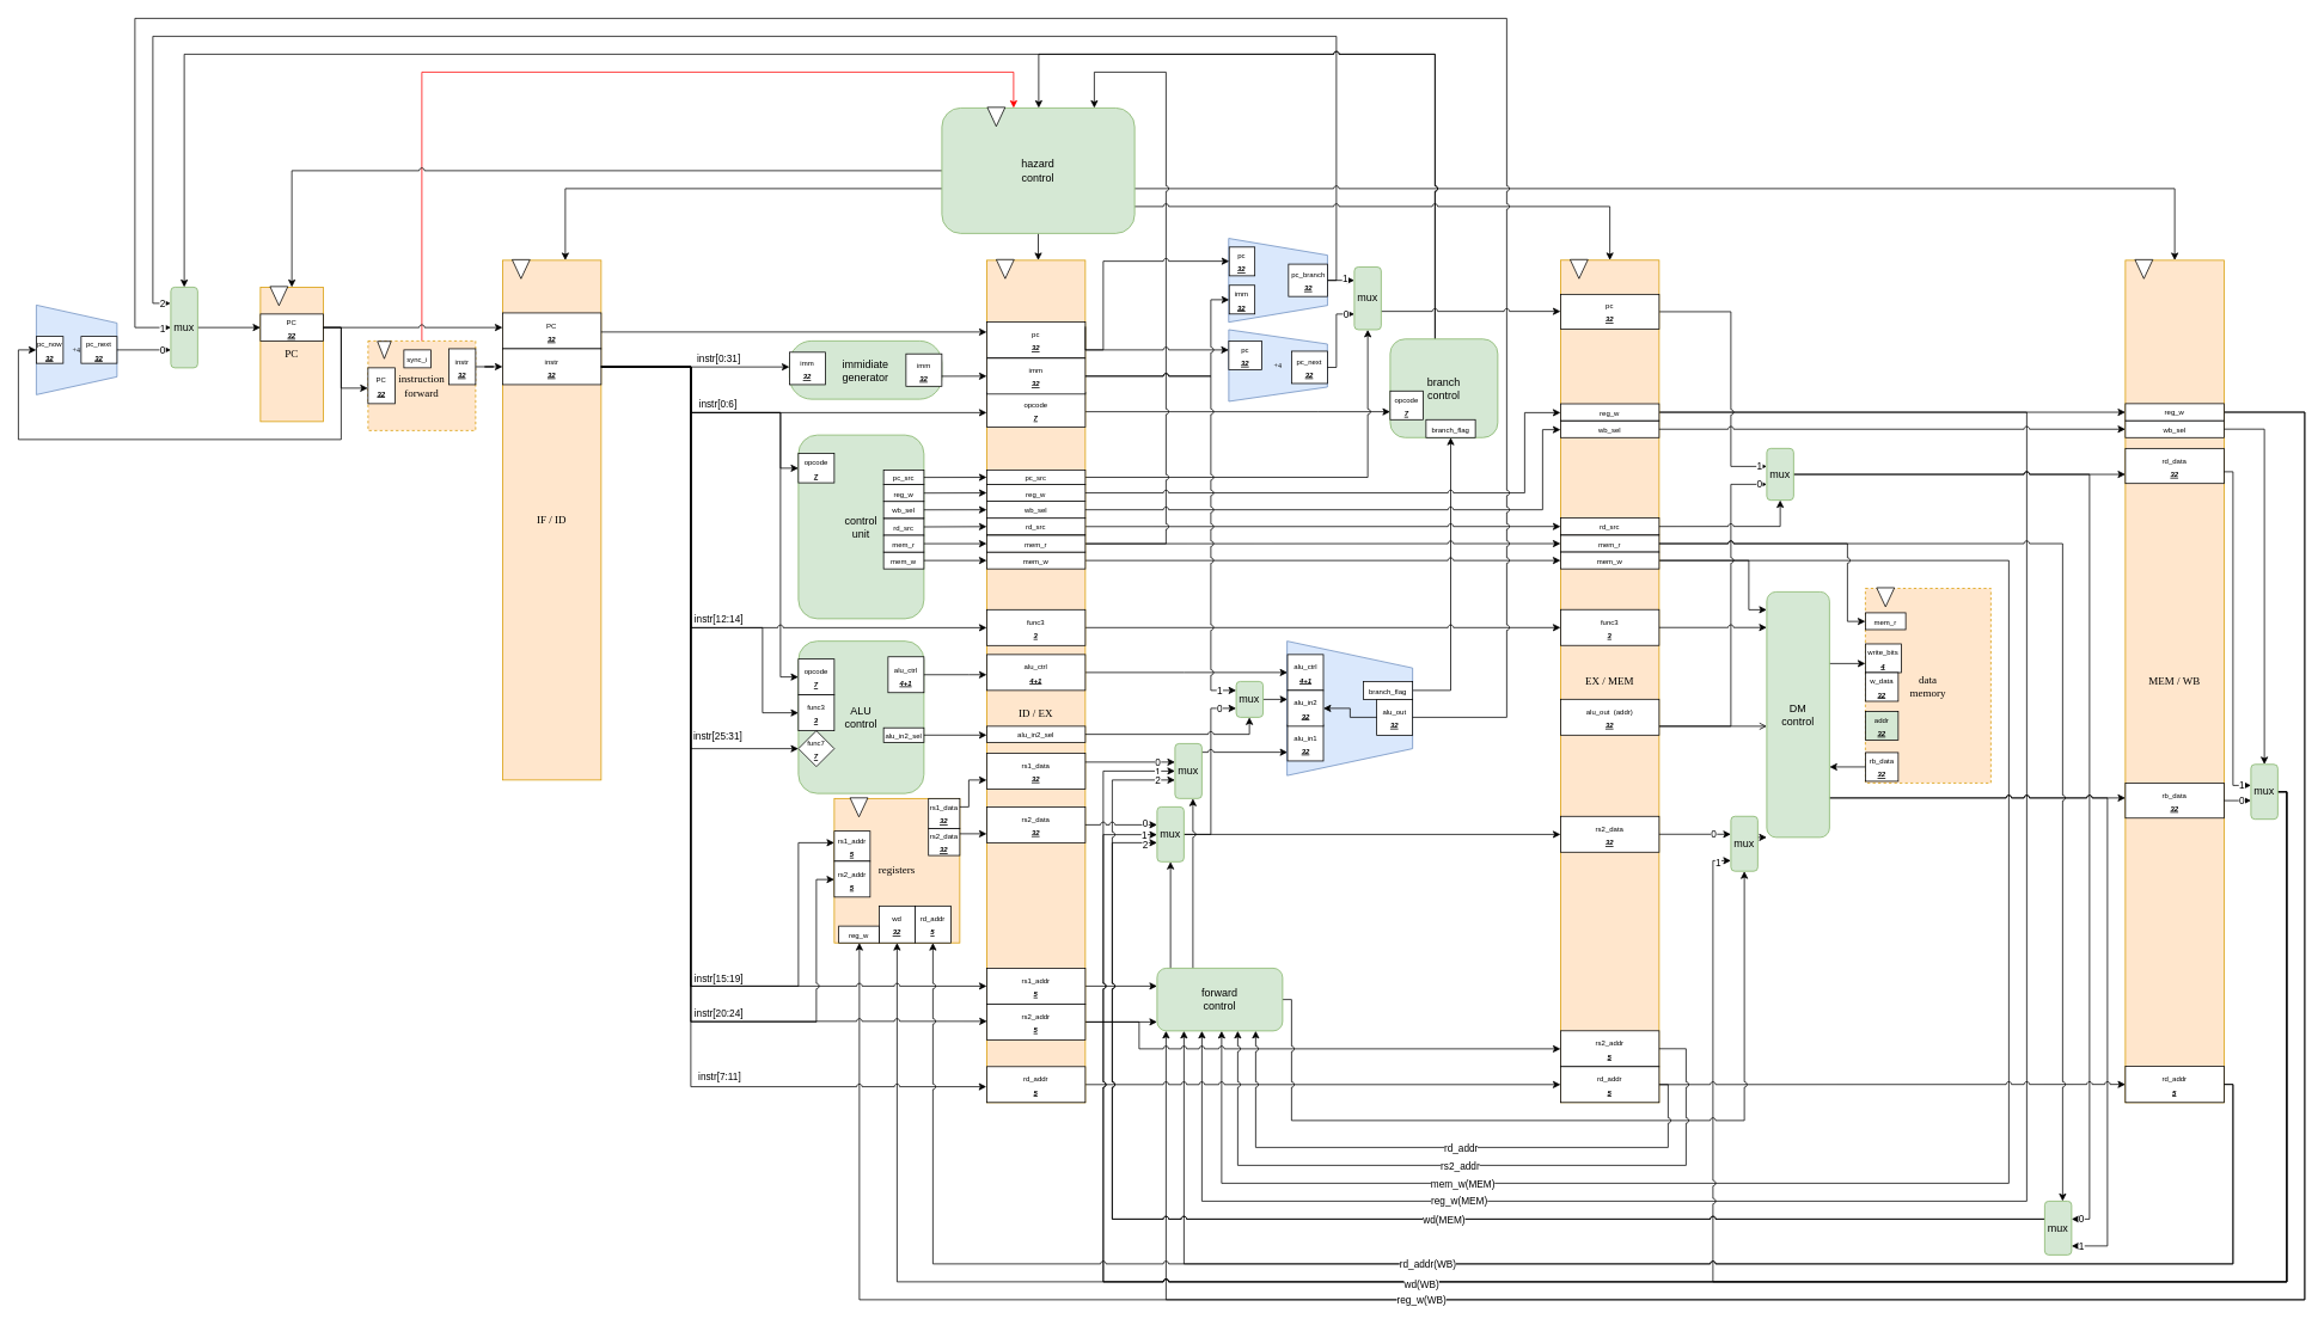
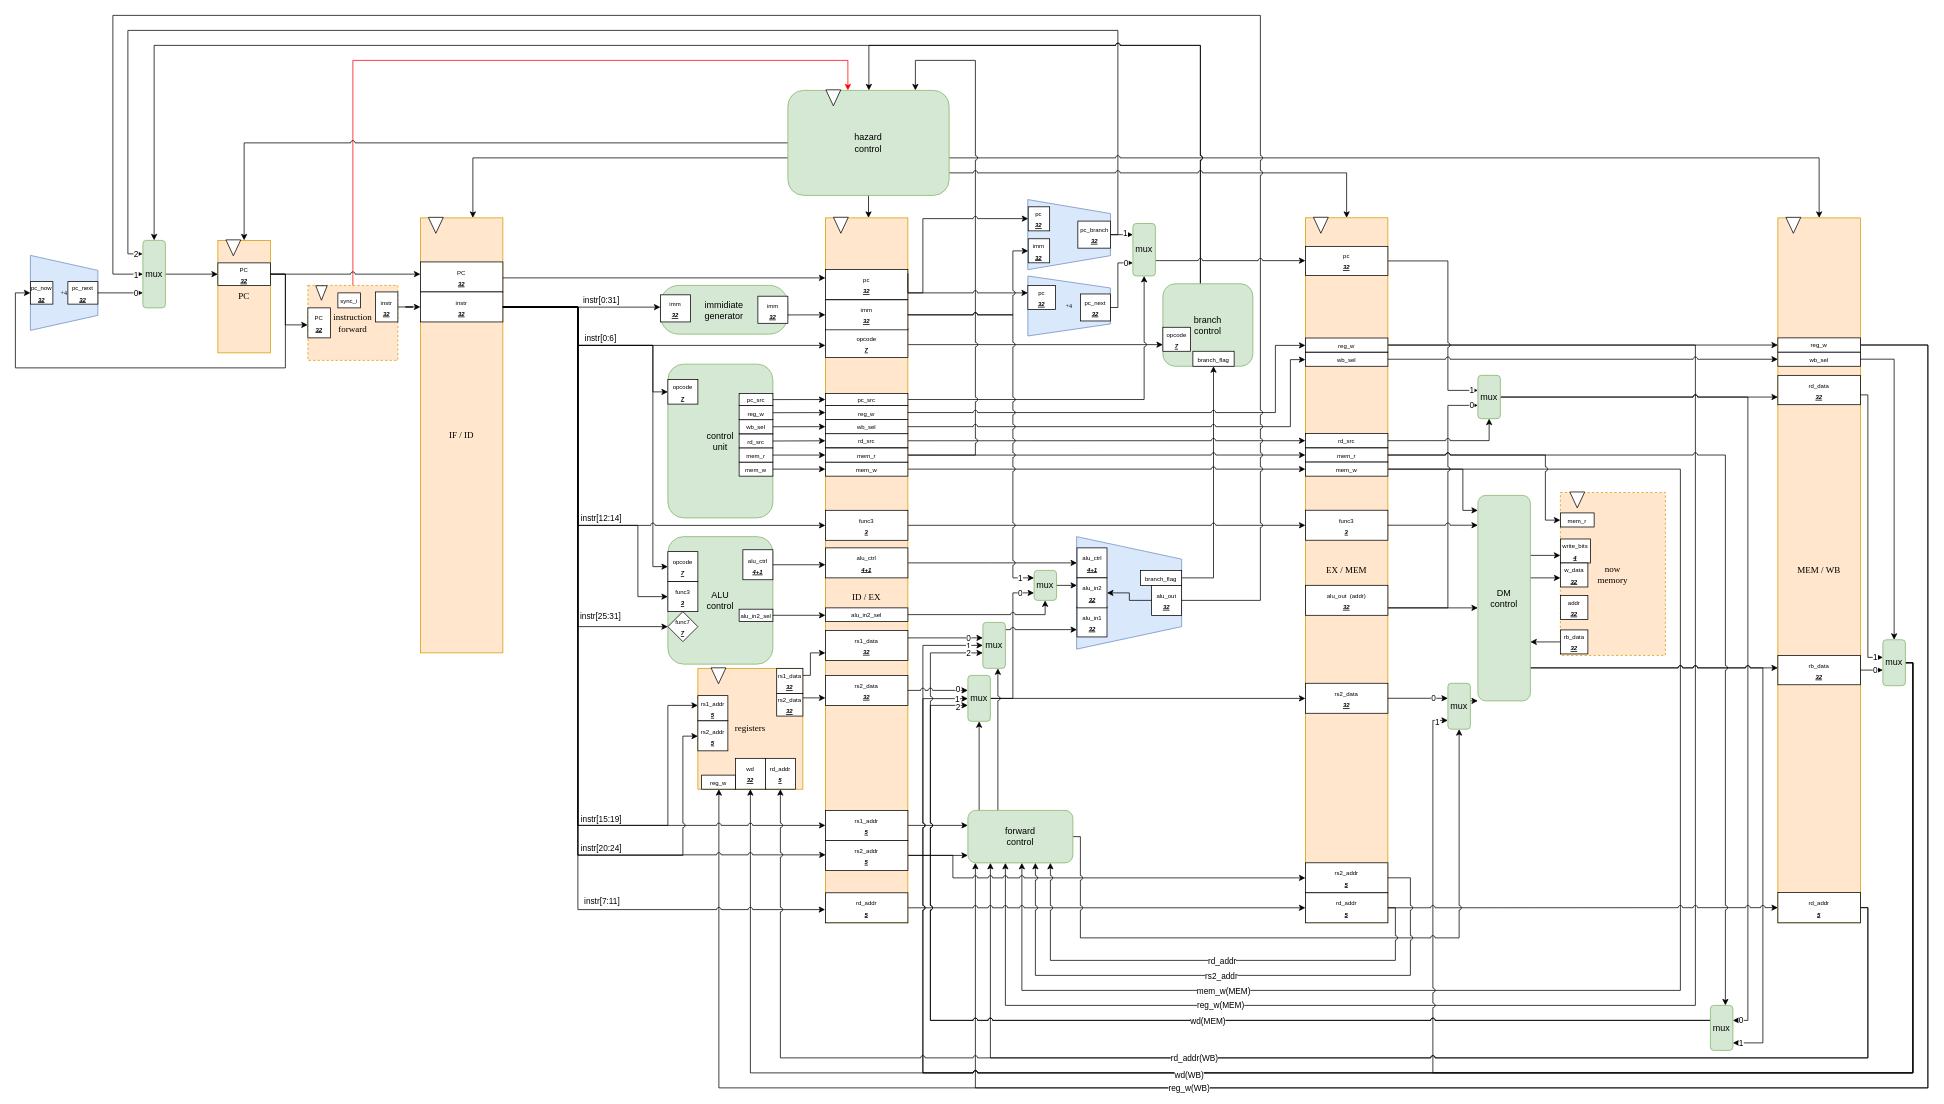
- <mxCell id="233" value="&lt;font style=&quot;font-size: 12px&quot;&gt;data&lt;br&gt;memory&lt;br&gt;&lt;/font&gt;" style="rounded=0;whiteSpace=wrap;html=1;shadow=0;labelBackgroundColor=none;strokeWidth=1;fontFamily=Verdana;fontSize=8;align=center;fillColor=#ffe6cc;strokeColor=#d79b00;container=1;dashed=1;" parent="1" vertex="1"><mxGeometry x="2080" y="656.15" width="140" height="217.25" as="geometry" /></mxCell>
+ <mxCell id="233" value="&lt;font style=&quot;font-size: 12px&quot;&gt;now&lt;br&gt;memory&lt;br&gt;&lt;/font&gt;" style="rounded=0;whiteSpace=wrap;html=1;shadow=0;labelBackgroundColor=none;strokeWidth=1;fontFamily=Verdana;fontSize=8;align=center;fillColor=#ffe6cc;strokeColor=#d79b00;container=1;dashed=1;" parent="1" vertex="1"><mxGeometry x="2080" y="656.15" width="140" height="217.25" as="geometry" /></mxCell>
+ <mxCell id="204" style="edgeStyle=orthogonalEdgeStyle;rounded=0;jumpStyle=arc;orthogonalLoop=1;jettySize=auto;html=1;" parent="1" source="205" target="236" edge="1"><mxGeometry relative="1" as="geometry"><Array as="points"><mxPoint x="2060" y="770" /><mxPoint x="2060" y="770" /></Array></mxGeometry></mxCell>
- <mxCell id="237" value="&lt;font style=&quot;font-size: 8px&quot;&gt;addr&lt;br&gt;&lt;b&gt;&lt;i&gt;&lt;u&gt;32&lt;/u&gt;&lt;/i&gt;&lt;/b&gt;&lt;br&gt;&lt;/font&gt;" style="rounded=0;whiteSpace=wrap;html=1;shadow=0;rotation=0;fillColor=#d5e8d4;" parent="233" vertex="1"><mxGeometry y="137.25" width="36.667" height="32" as="geometry" /></mxCell>
+ <mxCell id="237" value="&lt;font style=&quot;font-size: 8px&quot;&gt;addr&lt;br&gt;&lt;b&gt;&lt;i&gt;&lt;u&gt;32&lt;/u&gt;&lt;/i&gt;&lt;/b&gt;&lt;br&gt;&lt;/font&gt;" style="rounded=0;whiteSpace=wrap;html=1;shadow=0;rotation=0;" parent="233" vertex="1"><mxGeometry y="137.25" width="36.667" height="32" as="geometry" /></mxCell>
- <mxCell id="229" style="edgeStyle=orthogonalEdgeStyle;rounded=0;jumpStyle=arc;orthogonalLoop=1;jettySize=auto;html=1;endArrow=open;" parent="1" source="84" target="205" edge="1"><mxGeometry relative="1" as="geometry"><Array as="points"><mxPoint x="1920" y="810" /><mxPoint x="1920" y="810" /></Array></mxGeometry></mxCell>
+ <mxCell id="229" style="edgeStyle=orthogonalEdgeStyle;rounded=0;jumpStyle=arc;orthogonalLoop=1;jettySize=auto;html=1;" parent="1" source="84" target="205" edge="1"><mxGeometry relative="1" as="geometry"><Array as="points"><mxPoint x="1920" y="810" /><mxPoint x="1920" y="810" /></Array></mxGeometry></mxCell>
